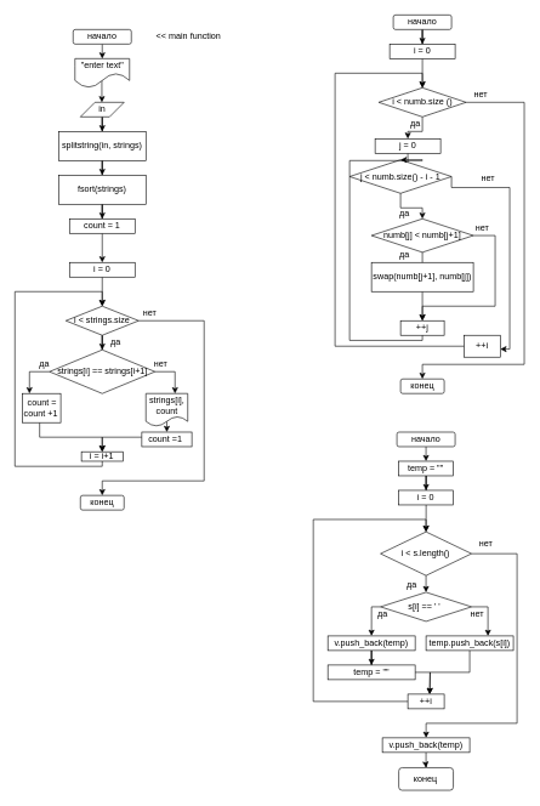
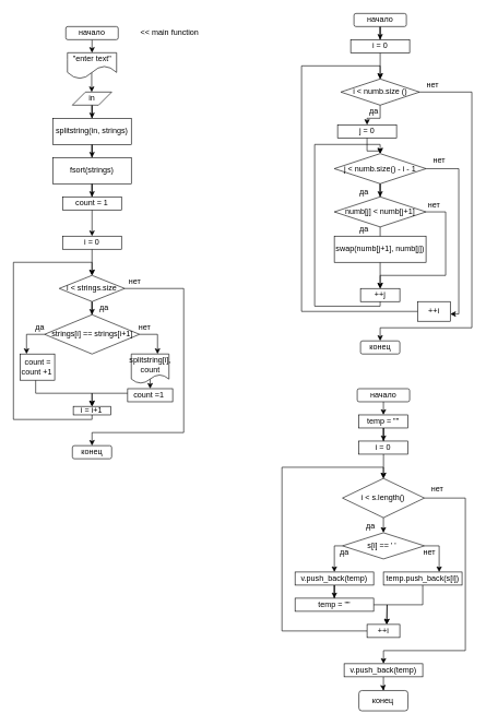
- <mxCell id="48" value="j &amp;lt; numb.size() - i - 1" style="rhombus;whiteSpace=wrap;html=1;" vertex="1" parent="1"><mxGeometry x="479.94" y="219" width="140" height="46" as="geometry" /></mxCell>
+ <mxCell id="48" value="j &amp;lt; numb.size() - i - 1" style="rhombus;whiteSpace=wrap;html=1;" vertex="1" parent="1"><mxGeometry x="509.94" y="234" width="140" height="46" as="geometry" /></mxCell>
- <mxCell id="29" value="strings[i], count" style="shape=document;whiteSpace=wrap;html=1;boundedLbl=1;fontSize=12;" vertex="1" parent="1"><mxGeometry x="200" y="540" width="57.5" height="45" as="geometry" /></mxCell>
+ <mxCell id="29" value="splitstring[i], count" style="shape=document;whiteSpace=wrap;html=1;boundedLbl=1;fontSize=12;" vertex="1" parent="1"><mxGeometry x="200" y="540" width="57.5" height="45" as="geometry" /></mxCell>
